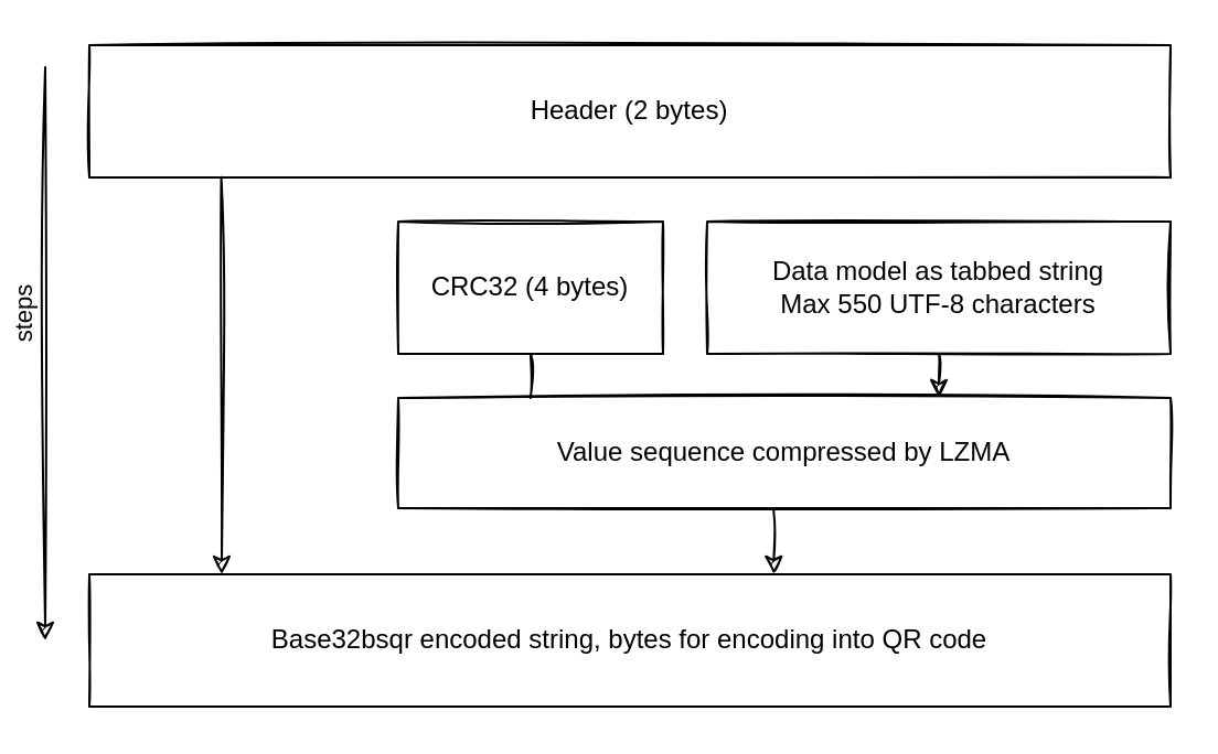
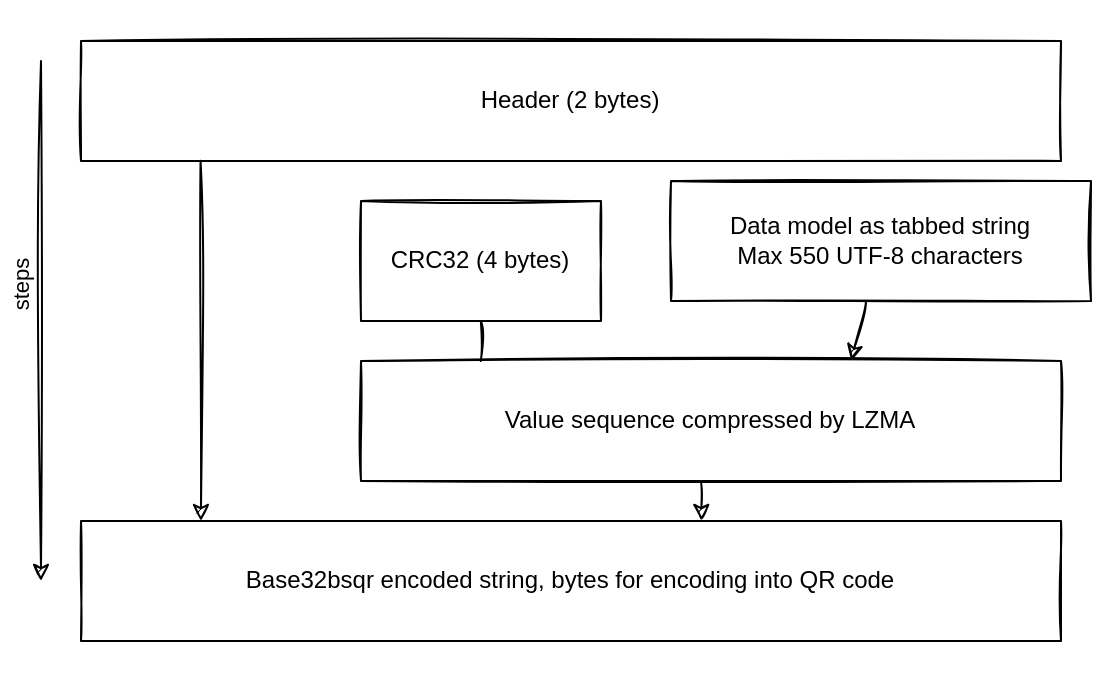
- <mxCell id="5" value="Data model as tabbed string&lt;br&gt;Max 550 UTF-8 characters" style="rounded=0;whiteSpace=wrap;html=1;sketch=1;" parent="1" vertex="1"><mxGeometry x="320" y="100" width="210" height="60" as="geometry" /></mxCell>
+ <mxCell id="5" value="Data model as tabbed string&lt;br&gt;Max 550 UTF-8 characters" style="rounded=0;whiteSpace=wrap;html=1;sketch=1;" parent="1" vertex="1"><mxGeometry x="335" y="90" width="210" height="60" as="geometry" /></mxCell>
- <mxCell id="7" value="Value sequence compressed by LZMA" style="rounded=0;whiteSpace=wrap;html=1;sketch=1;" parent="1" vertex="1"><mxGeometry x="180" y="180" width="350" height="50" as="geometry" /></mxCell>
+ <mxCell id="7" value="Value sequence compressed by LZMA" style="rounded=0;whiteSpace=wrap;html=1;sketch=1;" parent="1" vertex="1"><mxGeometry x="180" y="180" width="350" height="60" as="geometry" /></mxCell>
